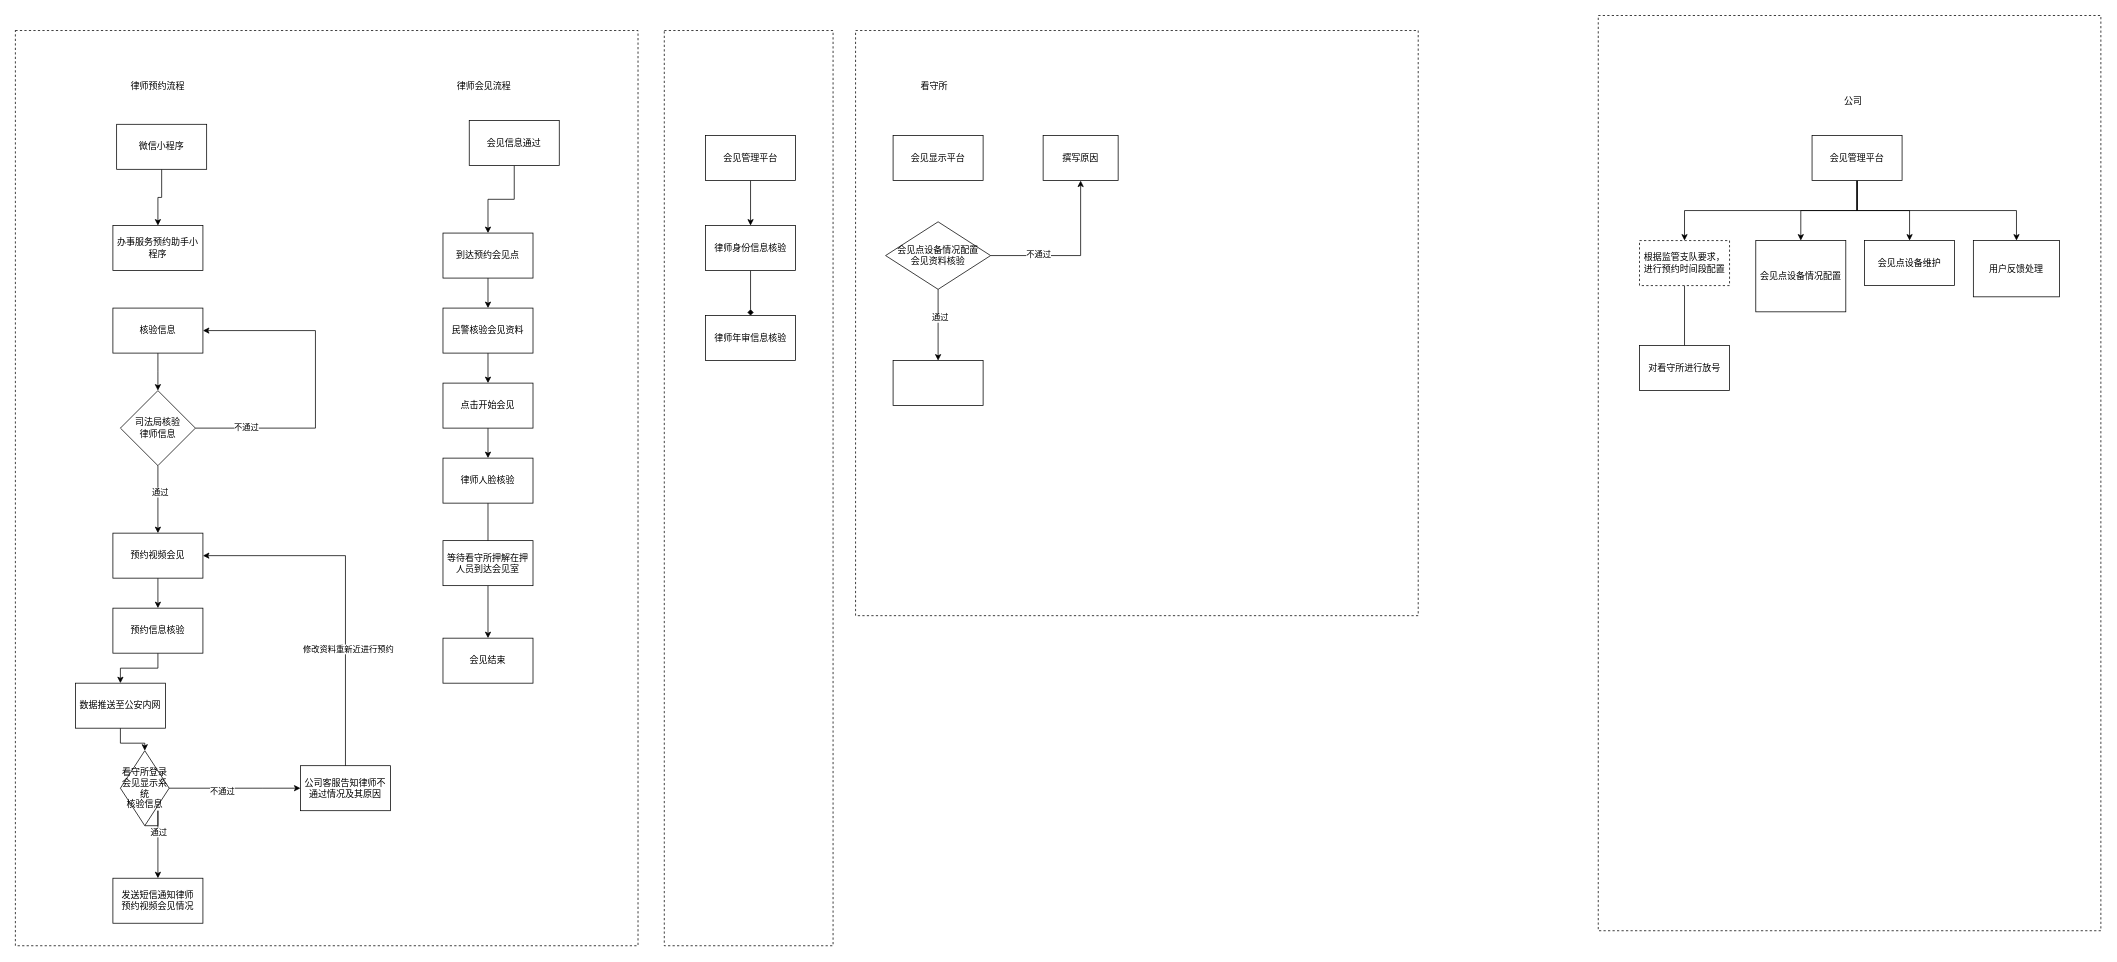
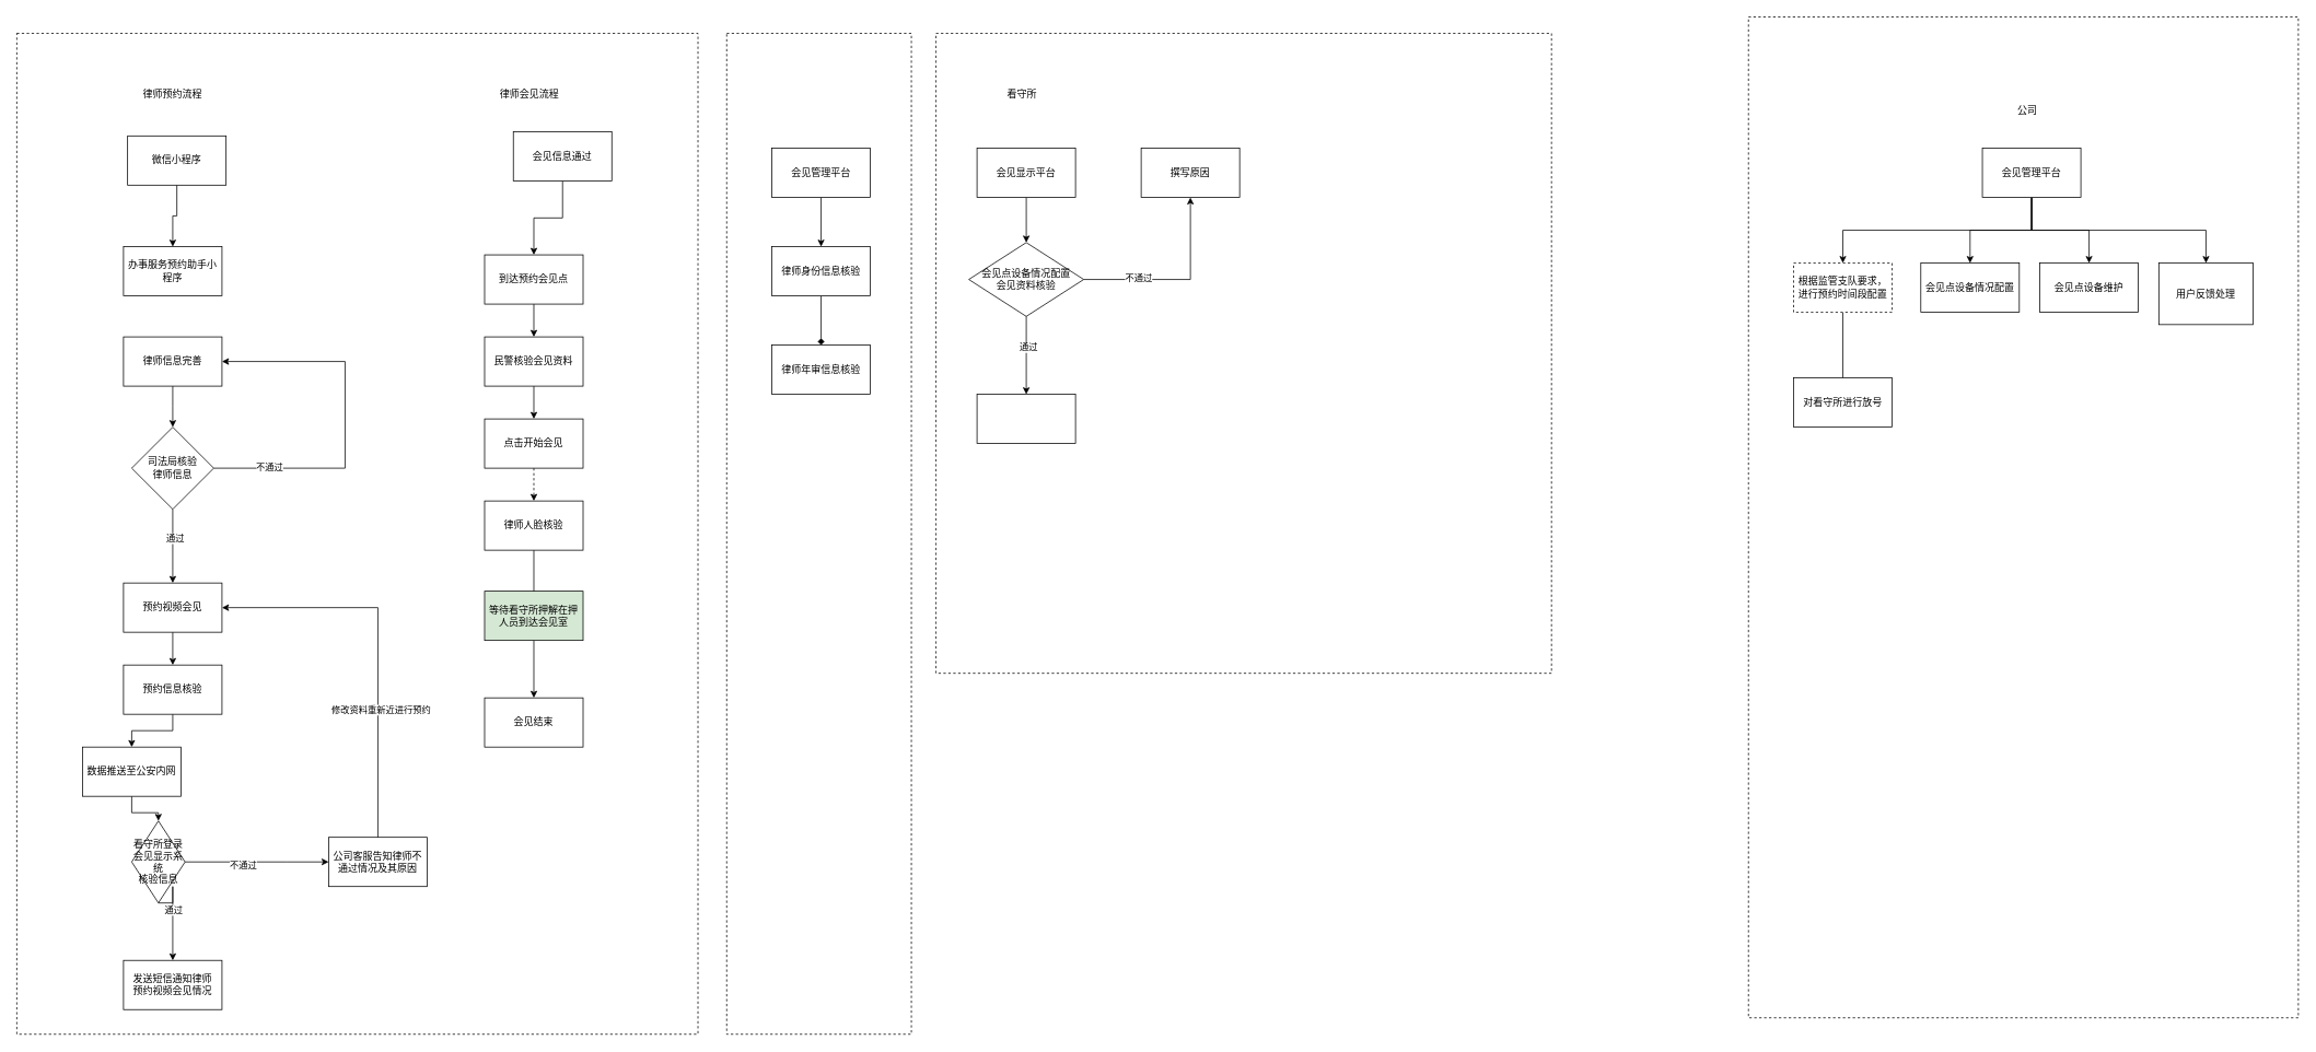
- <mxCell id="71" value="撰写原因" style="rounded=0;whiteSpace=wrap;html=1;" vertex="1" parent="1"><mxGeometry x="1390" y="180" width="100" height="60" as="geometry" /></mxCell>
+ <mxCell id="71" value="撰写原因" style="rounded=0;whiteSpace=wrap;html=1;" vertex="1" parent="1"><mxGeometry x="1390" y="180" width="120" height="60" as="geometry" /></mxCell>
+ <mxCell id="49" value="" style="edgeStyle=orthogonalEdgeStyle;rounded=0;orthogonalLoop=1;jettySize=auto;html=1;" edge="1" parent="1" source="50" target="70"><mxGeometry relative="1" as="geometry" /></mxCell>
- <mxCell id="44" value="会见点设备情况配置" style="whiteSpace=wrap;html=1;rounded=0;" vertex="1" parent="1"><mxGeometry x="2340" y="320" width="120" height="95" as="geometry" /></mxCell>
+ <mxCell id="44" value="会见点设备情况配置" style="whiteSpace=wrap;html=1;rounded=0;" vertex="1" parent="1"><mxGeometry x="2340" y="320" width="120" height="60" as="geometry" /></mxCell>
- <mxCell id="10" value="核验信息" style="rounded=0;whiteSpace=wrap;html=1;" vertex="1" parent="1"><mxGeometry x="150" y="410" width="120" height="60" as="geometry" /></mxCell>
+ <mxCell id="10" value="律师信息完善" style="rounded=0;whiteSpace=wrap;html=1;" vertex="1" parent="1"><mxGeometry x="150" y="410" width="120" height="60" as="geometry" /></mxCell>
- <mxCell id="57" value="" style="edgeStyle=orthogonalEdgeStyle;rounded=0;orthogonalLoop=1;jettySize=auto;html=1;" edge="1" parent="1" source="58" target="63"><mxGeometry relative="1" as="geometry" /></mxCell>
+ <mxCell id="57" value="" style="edgeStyle=orthogonalEdgeStyle;rounded=0;orthogonalLoop=1;jettySize=auto;html=1;dashed=1;" edge="1" parent="1" source="58" target="63"><mxGeometry relative="1" as="geometry" /></mxCell>
- <mxCell id="61" value="等待看守所押解在押人员到达会见室" style="whiteSpace=wrap;html=1;rounded=0;" vertex="1" parent="1"><mxGeometry x="590" y="720" width="120" height="60" as="geometry" /></mxCell>
+ <mxCell id="61" value="等待看守所押解在押人员到达会见室" style="whiteSpace=wrap;html=1;rounded=0;fillColor=#d5e8d4;" vertex="1" parent="1"><mxGeometry x="590" y="720" width="120" height="60" as="geometry" /></mxCell>
